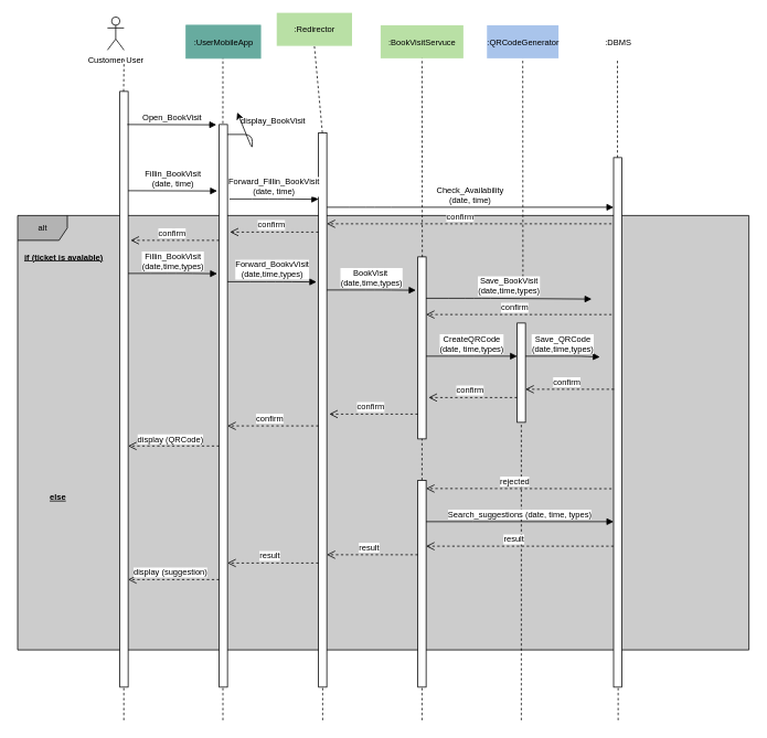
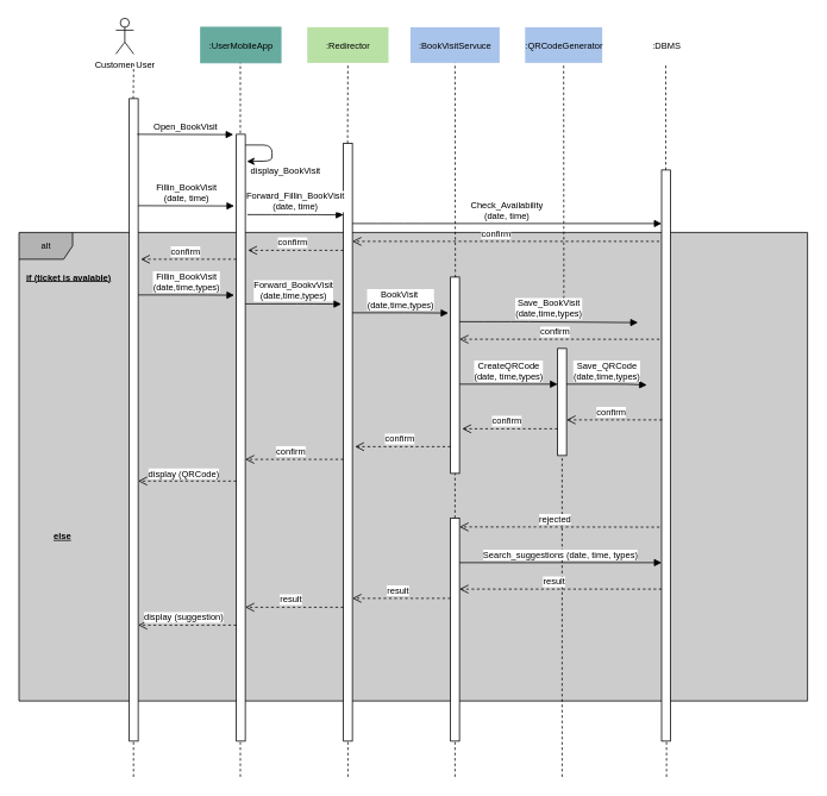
- <mxCell id="10" value=":Redirector" style="html=1;fontFamily=Helvetica;fontSize=10;align=center;fillColor=#B9E0A5;strokeColor=none;" parent="1" vertex="1"><mxGeometry x="333.5" y="15" width="91" height="40" as="geometry" /></mxCell>
+ <mxCell id="10" value=":Redirector" style="html=1;fontFamily=Helvetica;fontSize=10;align=center;fillColor=#B9E0A5;strokeColor=none;" parent="1" vertex="1"><mxGeometry x="343.5" y="30" width="91" height="40" as="geometry" /></mxCell>
- <mxCell id="11" value=":BookVisitServuce" style="html=1;fontFamily=Helvetica;fontSize=10;align=center;strokeColor=none;fillColor=#b9e0a5;" parent="1" vertex="1"><mxGeometry x="459" y="30" width="100" height="40" as="geometry" /></mxCell>
+ <mxCell id="11" value=":BookVisitServuce" style="html=1;fontFamily=Helvetica;fontSize=10;align=center;strokeColor=none;fillColor=#A9C4EB;" parent="1" vertex="1"><mxGeometry x="459" y="30" width="100" height="40" as="geometry" /></mxCell>
- <mxCell id="26" value="display_BookVisit" style="text;html=1;align=center;verticalAlign=middle;resizable=0;points=[];autosize=1;fontSize=10;fontFamily=Helvetica;" parent="1" vertex="1"><mxGeometry x="284" y="135" width="90" height="20" as="geometry" /></mxCell>
+ <mxCell id="26" value="display_BookVisit" style="text;html=1;align=center;verticalAlign=middle;resizable=0;points=[];autosize=1;fontSize=10;fontFamily=Helvetica;" parent="1" vertex="1"><mxGeometry x="274" y="180" width="90" height="20" as="geometry" /></mxCell>
